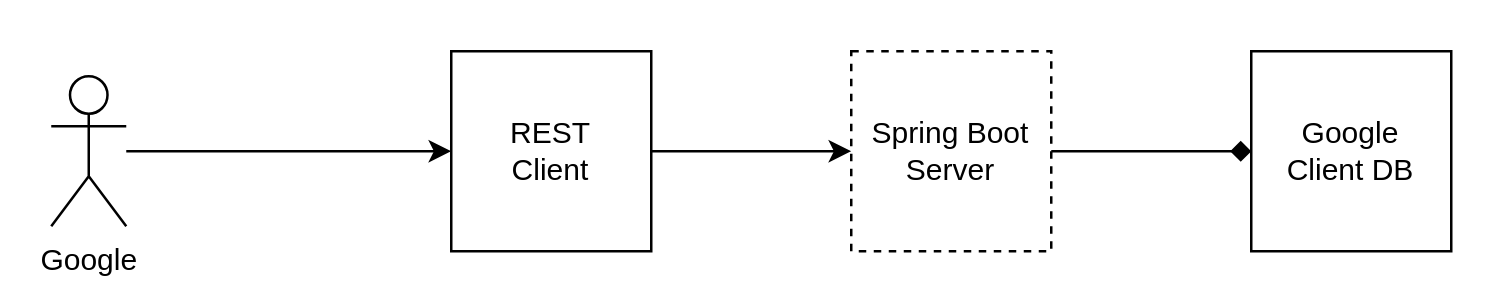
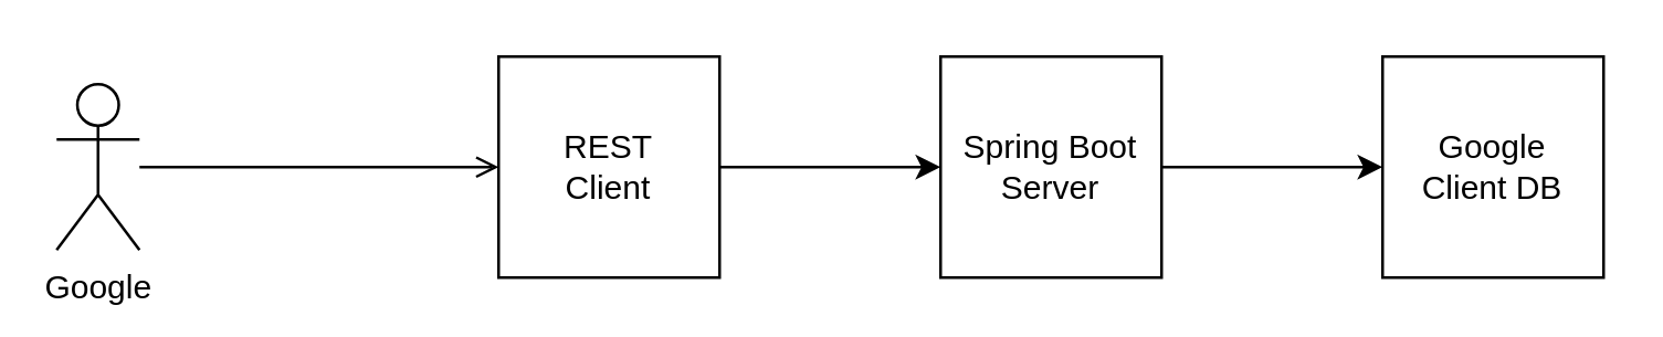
- <mxCell id="7" style="edgeStyle=orthogonalEdgeStyle;rounded=0;orthogonalLoop=1;jettySize=auto;html=1;entryX=0;entryY=0.5;entryDx=0;entryDy=0;" edge="1" parent="2" source="4" target="3"><mxGeometry relative="1" as="geometry" /></mxCell>
+ <mxCell id="7" style="edgeStyle=orthogonalEdgeStyle;rounded=0;orthogonalLoop=1;jettySize=auto;html=1;entryX=0;entryY=0.5;entryDx=0;entryDy=0;endArrow=open;" edge="1" parent="2" source="4" target="3"><mxGeometry relative="1" as="geometry" /></mxCell>
- <mxCell id="5" value="Spring Boot&lt;br&gt;Server" style="whiteSpace=wrap;html=1;aspect=fixed;dashed=1;" vertex="1" parent="2"><mxGeometry x="320" width="80" height="80" as="geometry" /></mxCell>
+ <mxCell id="5" value="Spring Boot&lt;br&gt;Server" style="whiteSpace=wrap;html=1;aspect=fixed;" vertex="1" parent="2"><mxGeometry x="320" width="80" height="80" as="geometry" /></mxCell>
- <mxCell id="9" style="edgeStyle=orthogonalEdgeStyle;rounded=0;orthogonalLoop=1;jettySize=auto;html=1;entryX=0;entryY=0.5;entryDx=0;entryDy=0;endArrow=diamond;" edge="1" parent="2" source="5" target="6"><mxGeometry relative="1" as="geometry" /></mxCell>
+ <mxCell id="9" style="edgeStyle=orthogonalEdgeStyle;rounded=0;orthogonalLoop=1;jettySize=auto;html=1;entryX=0;entryY=0.5;entryDx=0;entryDy=0;" edge="1" parent="2" source="5" target="6"><mxGeometry relative="1" as="geometry" /></mxCell>
